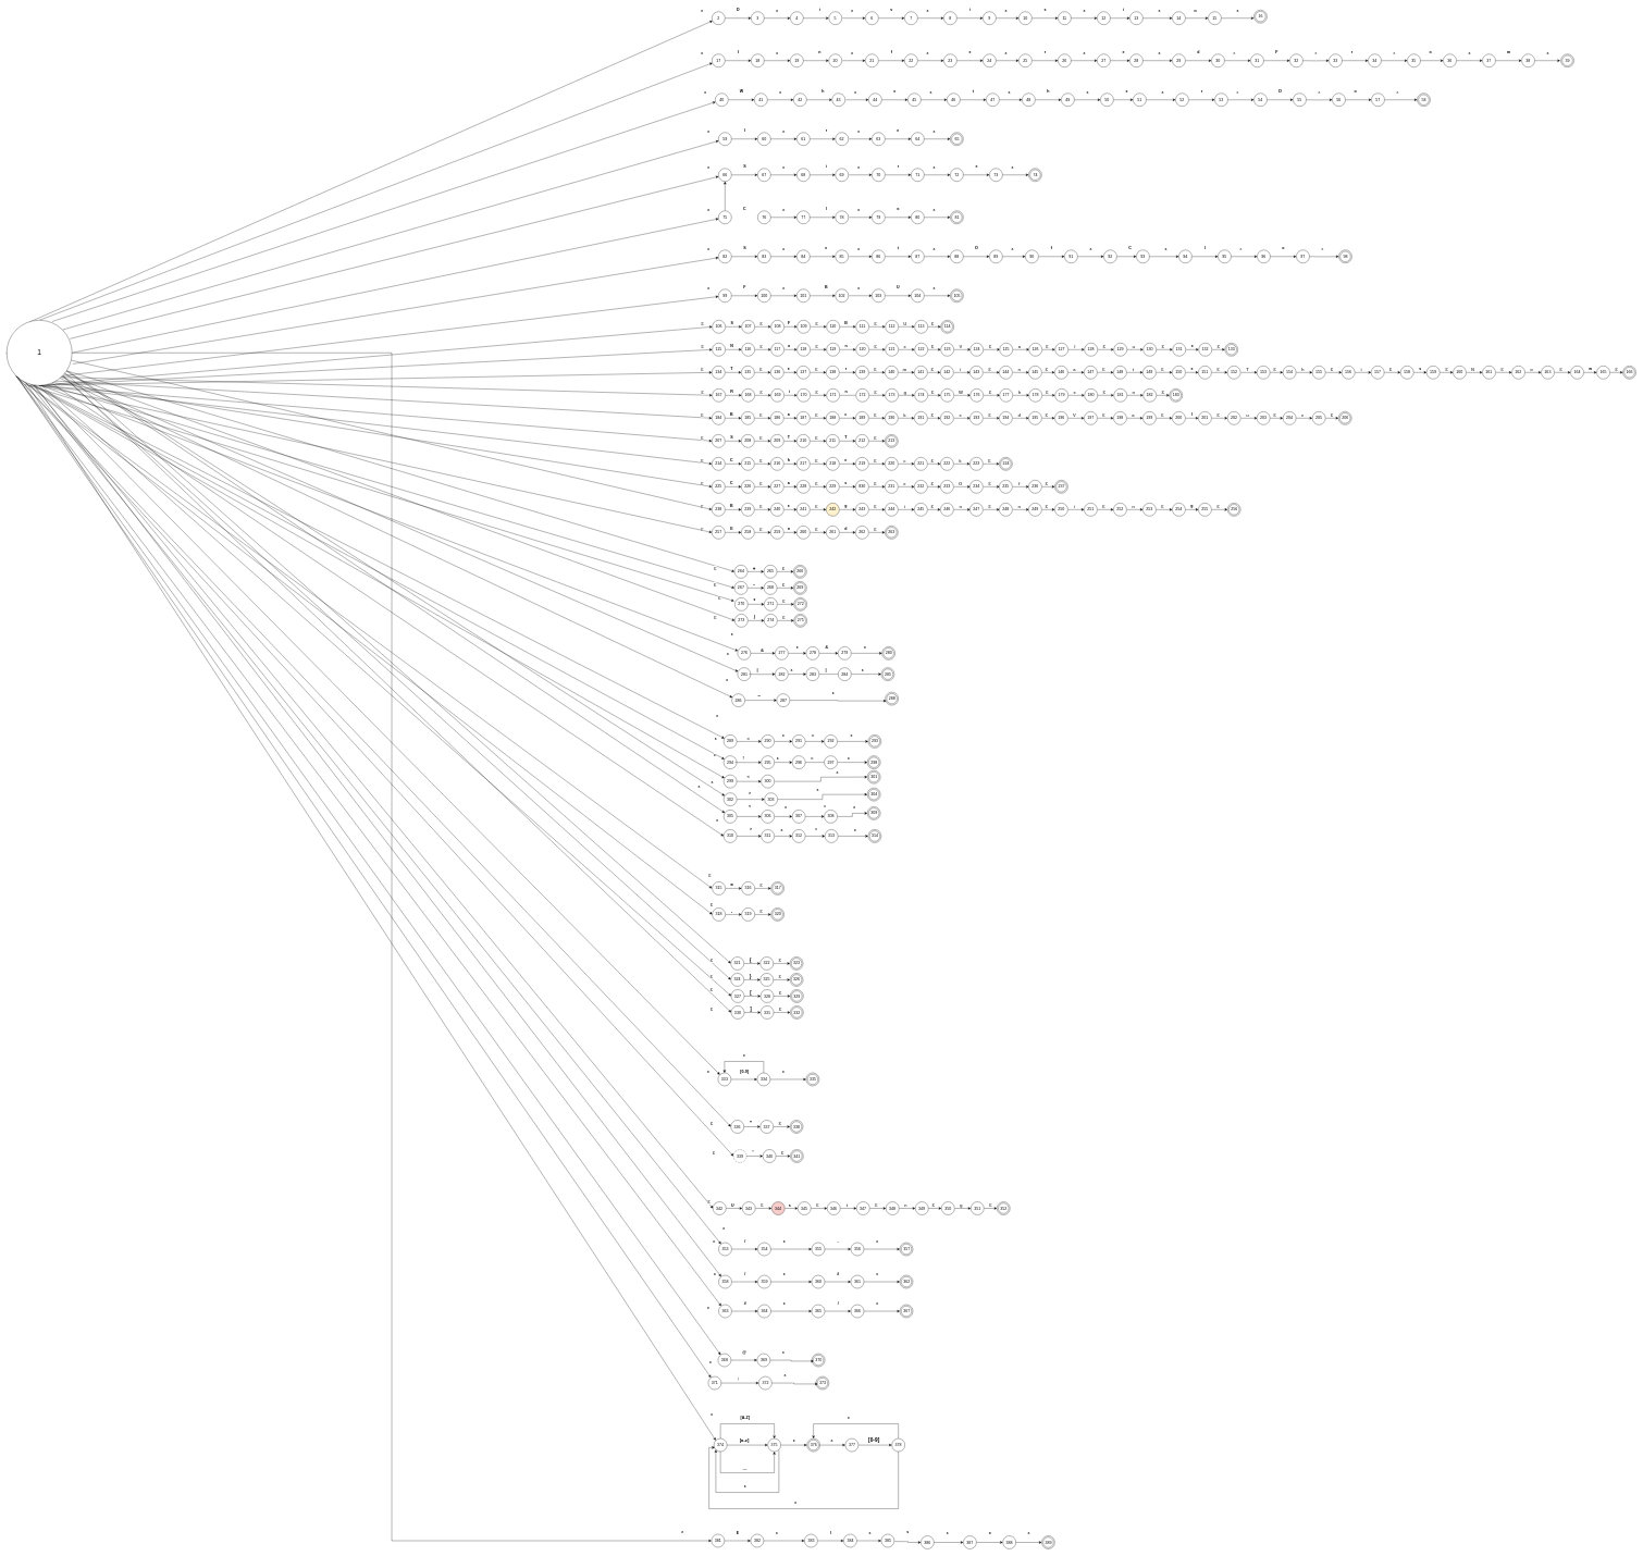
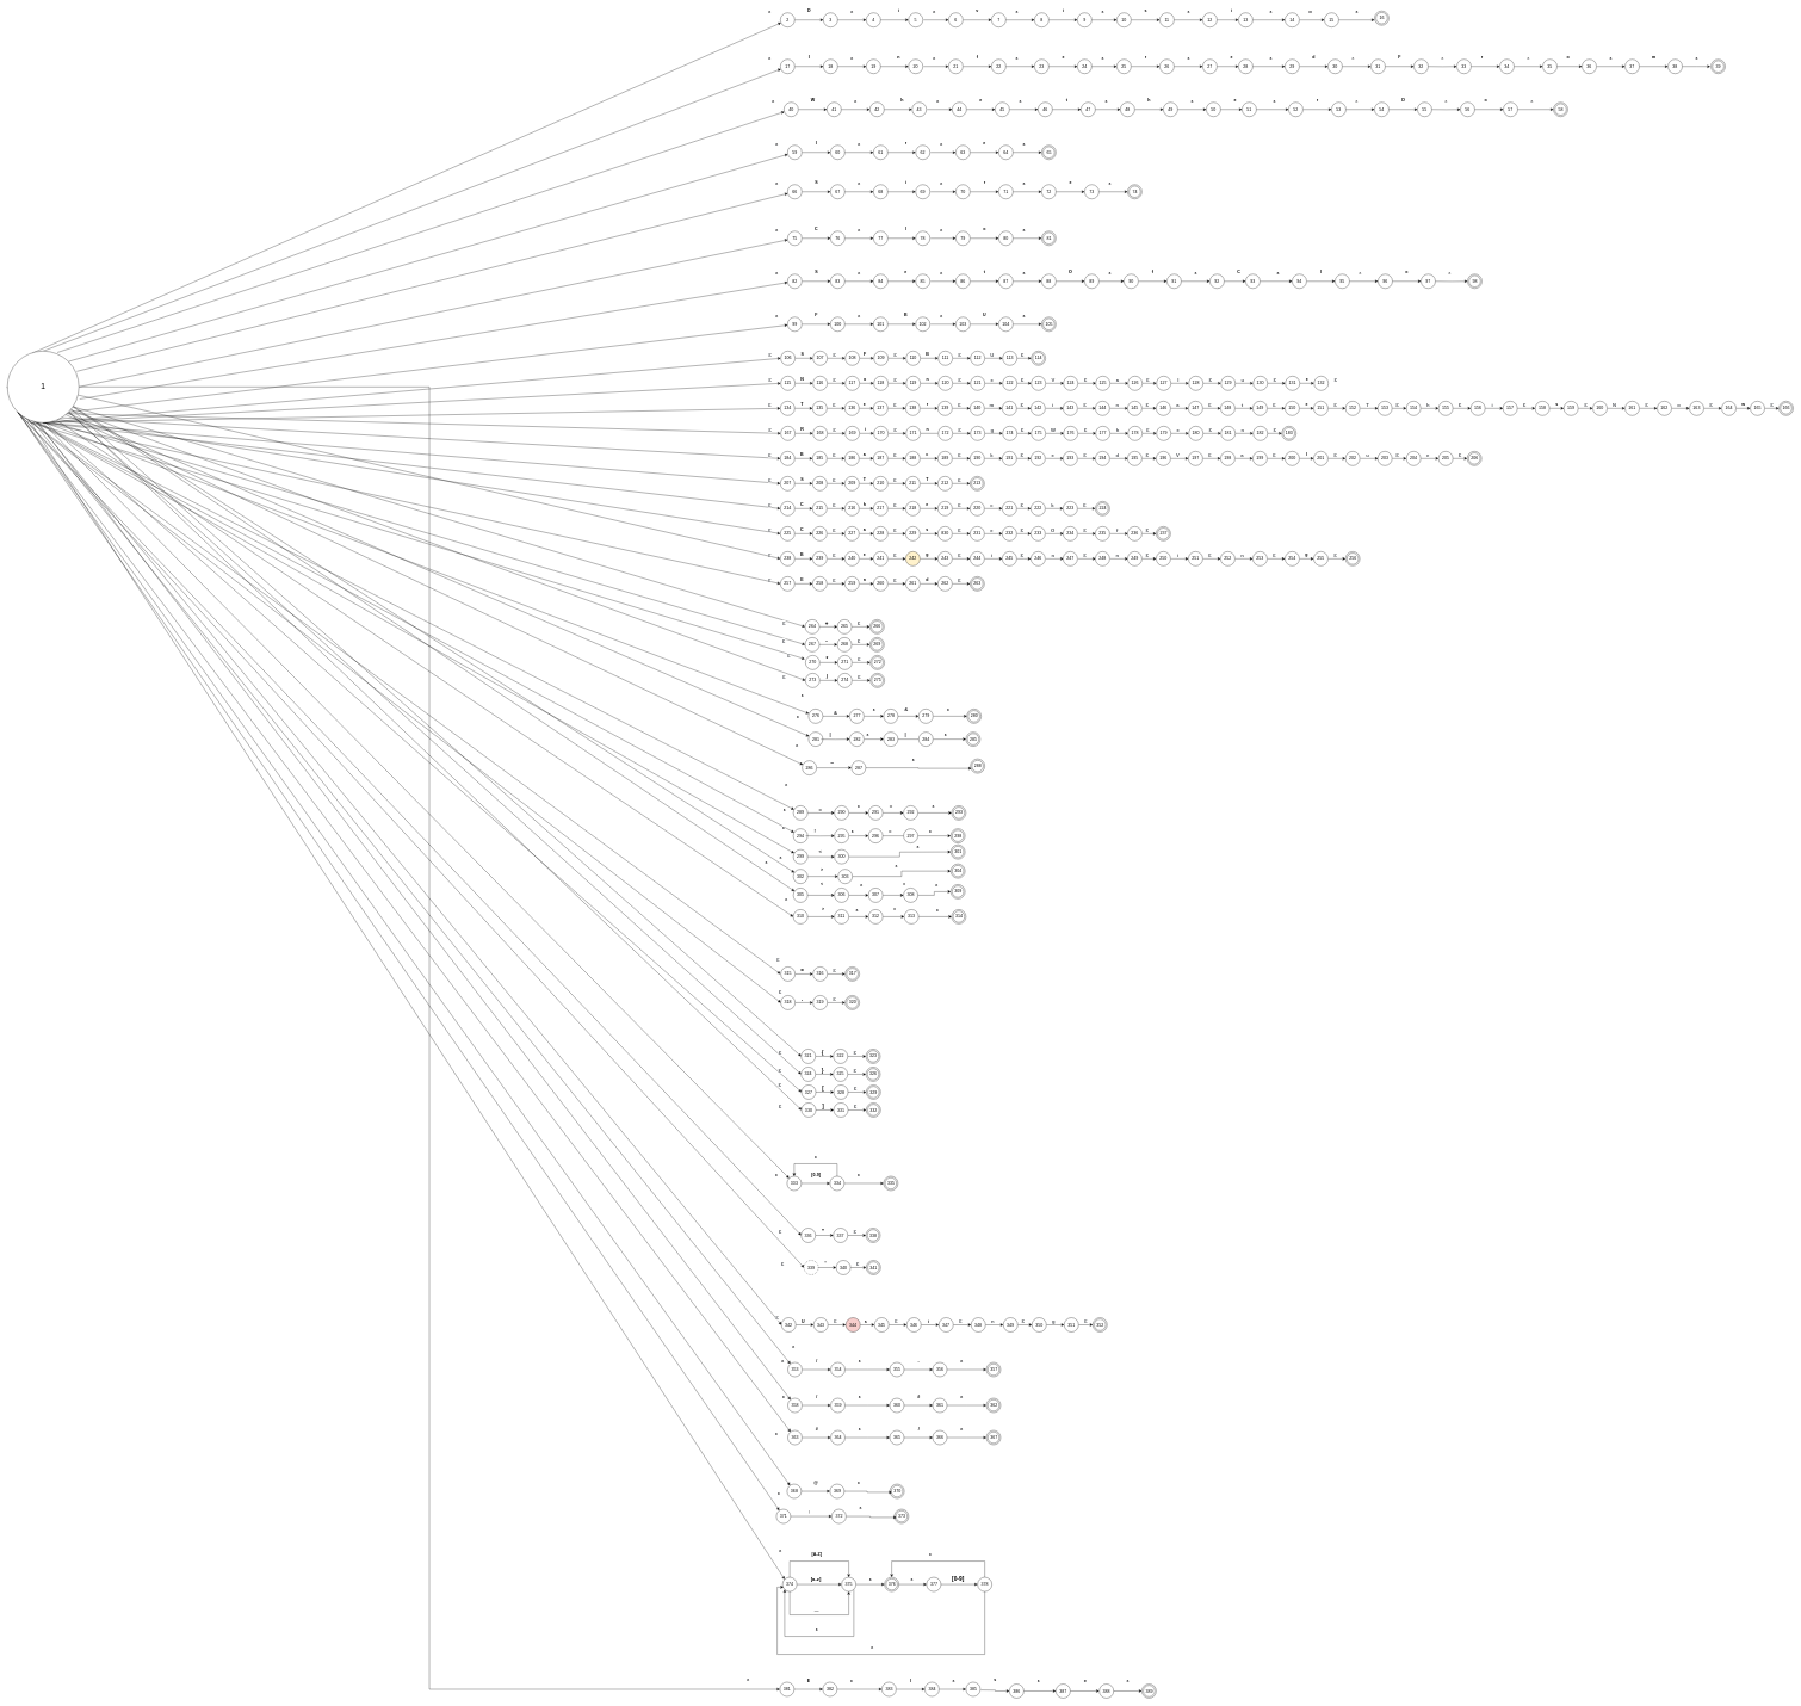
- <mxCell id="222" style="edgeStyle=orthogonalEdgeStyle;rounded=0;orthogonalLoop=1;jettySize=auto;html=1;strokeWidth=1;" parent="1" source="223" target="196" edge="1"><mxGeometry relative="1" as="geometry"><mxPoint x="2320" y="665" as="targetPoint" /></mxGeometry></mxCell>
+ <mxCell id="222" style="edgeStyle=orthogonalEdgeStyle;rounded=0;orthogonalLoop=1;jettySize=auto;html=1;strokeWidth=1;" parent="1" source="223" target="224" edge="1"><mxGeometry relative="1" as="geometry"><mxPoint x="2320" y="665" as="targetPoint" /></mxGeometry></mxCell>
- <mxCell id="393" style="edgeStyle=orthogonalEdgeStyle;rounded=0;orthogonalLoop=1;jettySize=auto;html=1;exitX=1;exitY=0.5;exitDx=0;exitDy=0;entryX=0;entryY=0.5;entryDx=0;entryDy=0;strokeWidth=1;" parent="1" source="394" target="395" edge="1"><mxGeometry relative="1" as="geometry"><mxPoint x="3801" y="1070" as="targetPoint" /></mxGeometry></mxCell>
- <mxCell id="395" value="133" style="ellipse;html=1;shape=endState;fillColor=#FFFFFF;strokeWidth=1;" parent="1" vertex="1"><mxGeometry x="3751" y="1050" width="40" height="40" as="geometry" /></mxCell>
